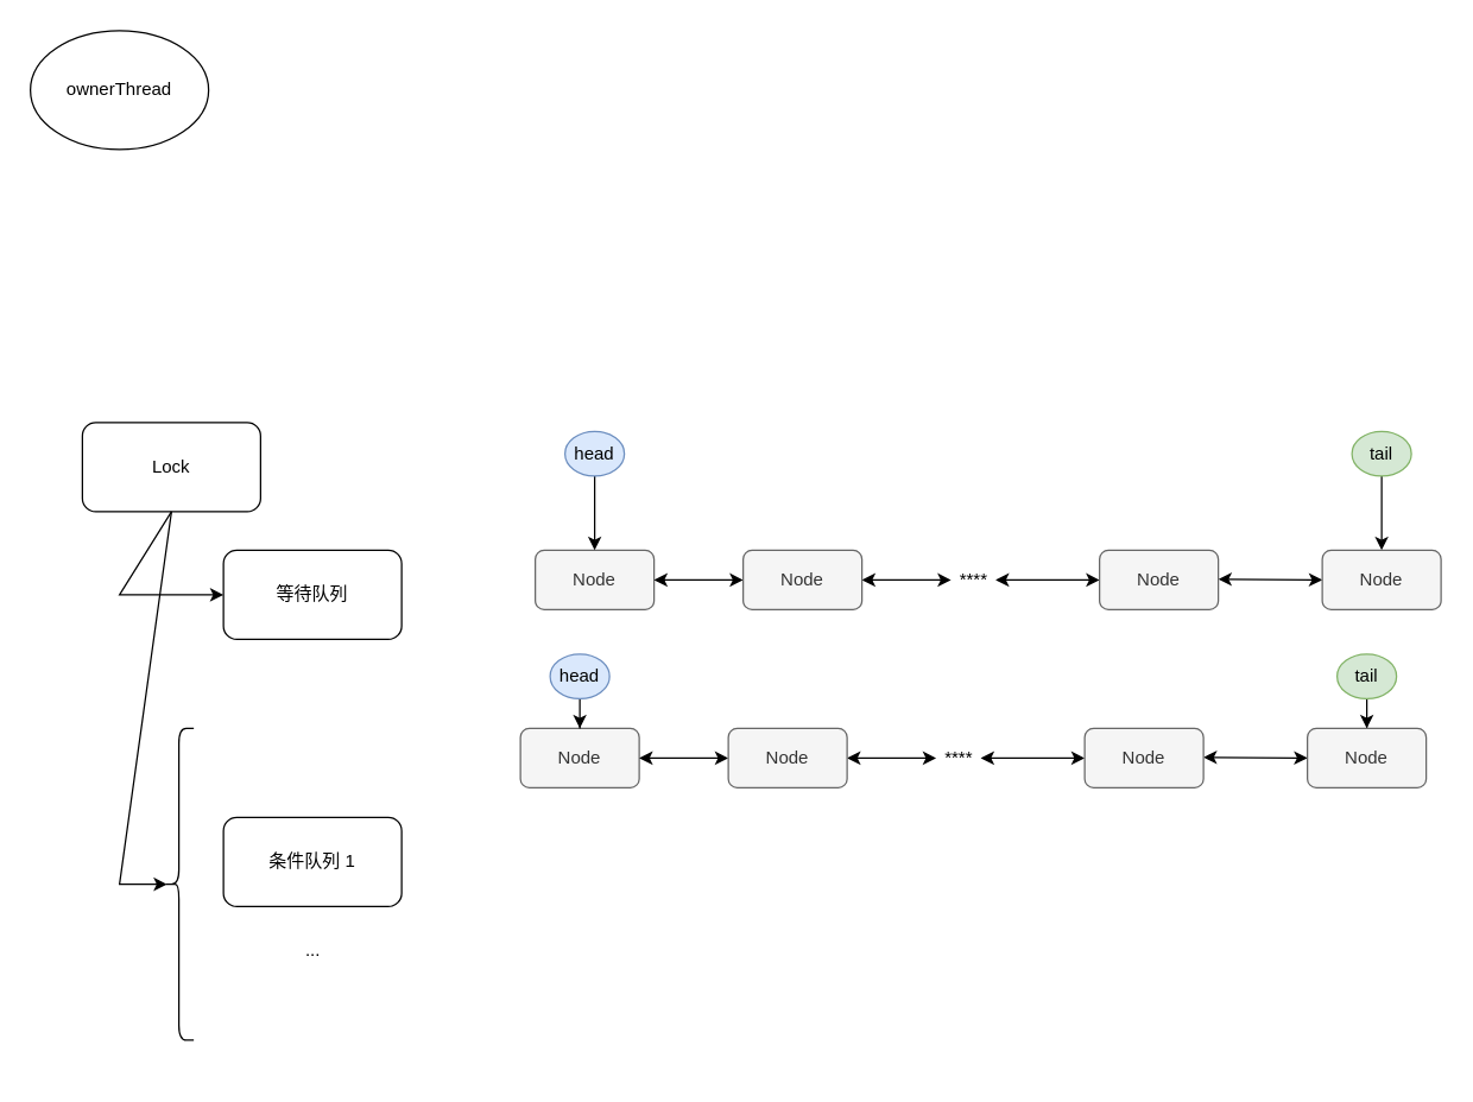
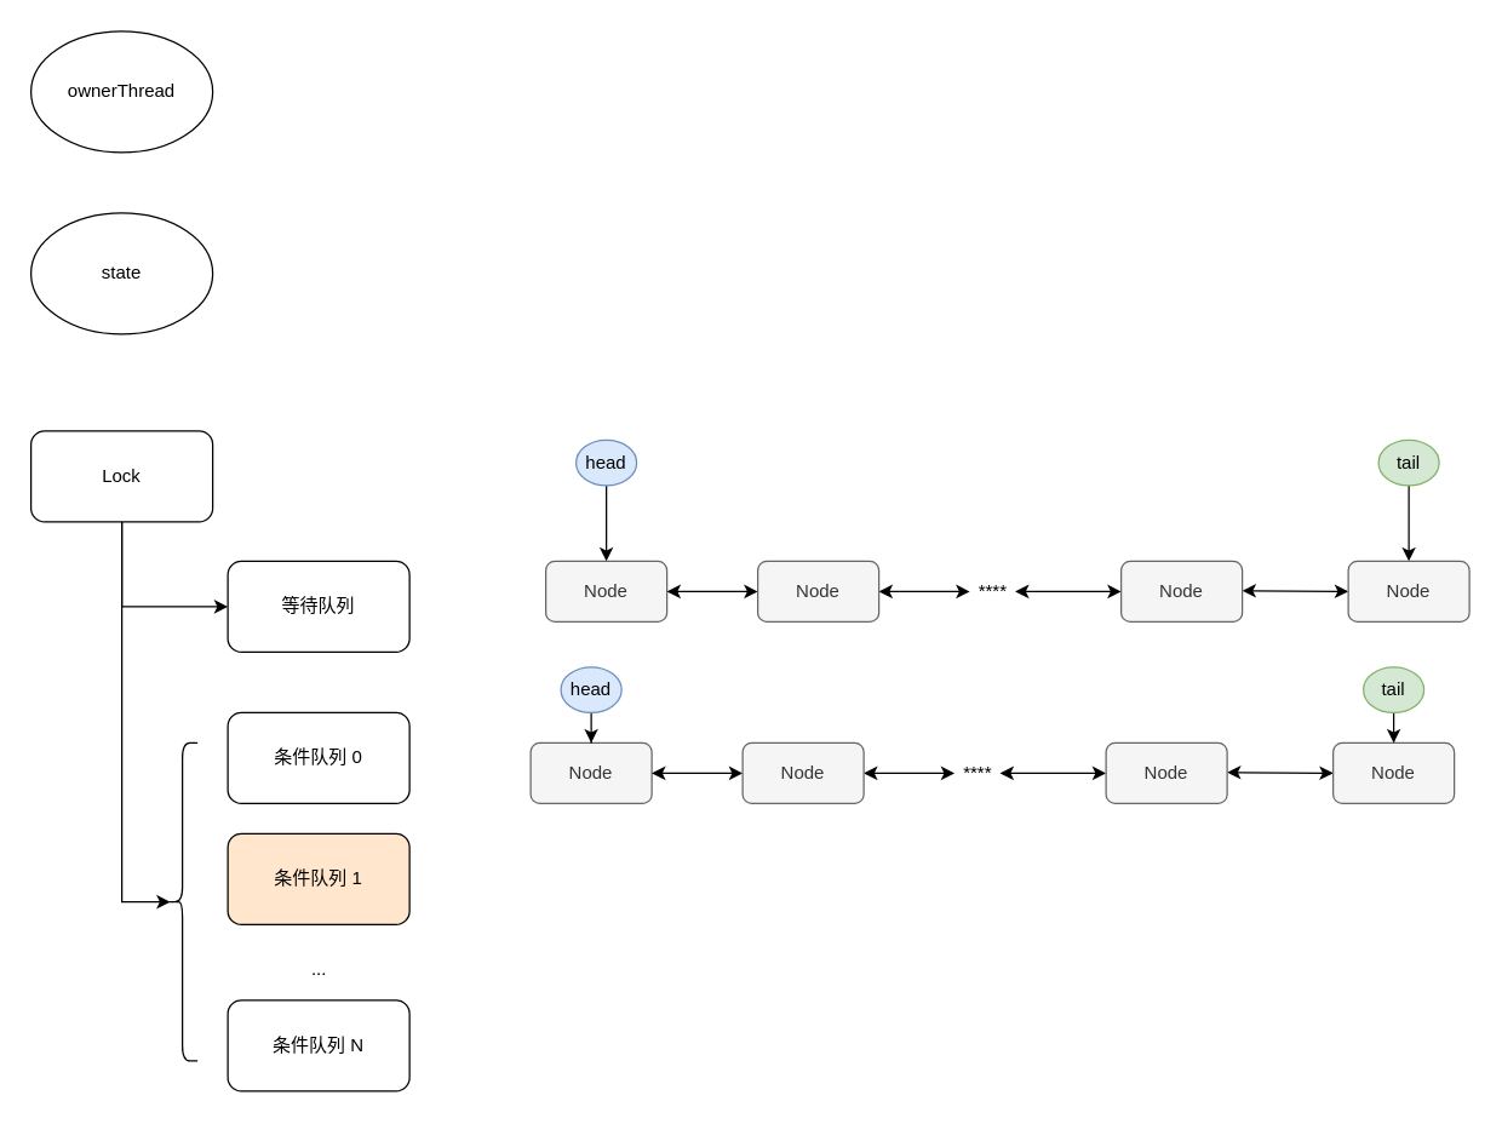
+ <mxCell id="2" value="state" style="ellipse;whiteSpace=wrap;html=1;" vertex="1" parent="1"><mxGeometry x="20" y="140" width="120" height="80" as="geometry" /></mxCell>
- <mxCell id="4" value="Lock" style="rounded=1;whiteSpace=wrap;html=1;" vertex="1" parent="1"><mxGeometry x="55" y="284" width="120" height="60" as="geometry" /></mxCell>
+ <mxCell id="4" value="Lock" style="rounded=1;whiteSpace=wrap;html=1;" vertex="1" parent="1"><mxGeometry x="20" y="284" width="120" height="60" as="geometry" /></mxCell>
+ <mxCell id="6" value="条件队列 0" style="rounded=1;whiteSpace=wrap;html=1;" vertex="1" parent="1"><mxGeometry x="150" y="470" width="120" height="60" as="geometry" /></mxCell>
- <mxCell id="7" value="条件队列 1" style="rounded=1;whiteSpace=wrap;html=1;" vertex="1" parent="1"><mxGeometry x="150" y="550" width="120" height="60" as="geometry" /></mxCell>
+ <mxCell id="7" value="条件队列 1" style="rounded=1;whiteSpace=wrap;html=1;fillColor=#ffe6cc;" vertex="1" parent="1"><mxGeometry x="150" y="550" width="120" height="60" as="geometry" /></mxCell>
+ <mxCell id="9" value="条件队列 N" style="rounded=1;whiteSpace=wrap;html=1;" vertex="1" parent="1"><mxGeometry x="150" y="660" width="120" height="60" as="geometry" /></mxCell>
